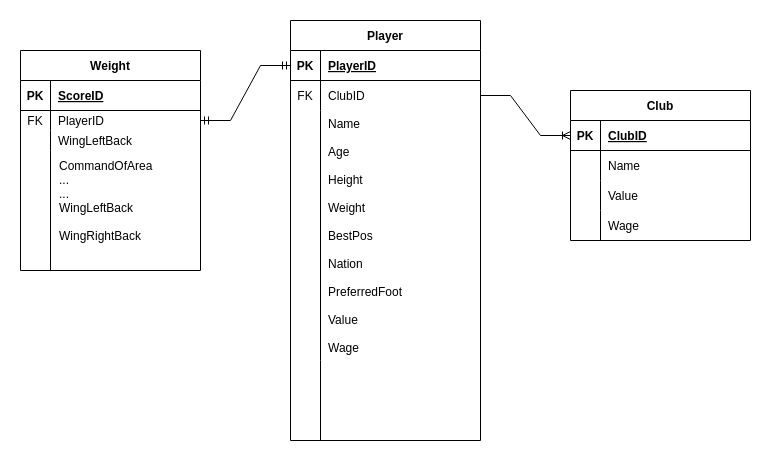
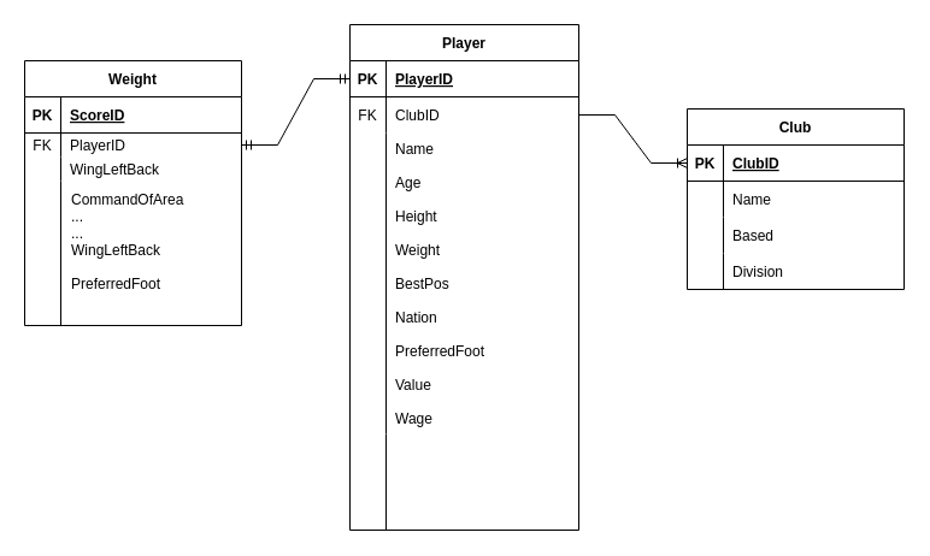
- <mxCell id="14" value="CommandOfArea&#10;...&#10;...&#10;WingLeftBack&#10;&#10;WingRightBack" style="shape=partialRectangle;connectable=0;fillColor=none;top=0;left=0;bottom=0;right=0;align=left;spacingLeft=6;overflow=hidden;verticalAlign=top;spacing=3;spacingTop=1;horizontal=1;spacingBottom=1;" vertex="1" parent="12"><mxGeometry x="30" width="150" height="120" as="geometry"><mxRectangle width="150" height="120" as="alternateBounds" /></mxGeometry></mxCell>
+ <mxCell id="14" value="CommandOfArea&#10;...&#10;...&#10;WingLeftBack&#10;&#10;PreferredFoot" style="shape=partialRectangle;connectable=0;fillColor=none;top=0;left=0;bottom=0;right=0;align=left;spacingLeft=6;overflow=hidden;verticalAlign=top;spacing=3;spacingTop=1;horizontal=1;spacingBottom=1;" vertex="1" parent="12"><mxGeometry x="30" width="150" height="120" as="geometry"><mxRectangle width="150" height="120" as="alternateBounds" /></mxGeometry></mxCell>
- <mxCell id="37" value="Value" style="shape=partialRectangle;connectable=0;fillColor=none;top=0;left=0;bottom=0;right=0;align=left;spacingLeft=6;overflow=hidden;" vertex="1" parent="35"><mxGeometry x="30" width="150" height="30" as="geometry"><mxRectangle width="150" height="30" as="alternateBounds" /></mxGeometry></mxCell>
+ <mxCell id="37" value="Based" style="shape=partialRectangle;connectable=0;fillColor=none;top=0;left=0;bottom=0;right=0;align=left;spacingLeft=6;overflow=hidden;" vertex="1" parent="35"><mxGeometry x="30" width="150" height="30" as="geometry"><mxRectangle width="150" height="30" as="alternateBounds" /></mxGeometry></mxCell>
- <mxCell id="40" value="Wage" style="shape=partialRectangle;connectable=0;fillColor=none;top=0;left=0;bottom=0;right=0;align=left;spacingLeft=6;overflow=hidden;" vertex="1" parent="38"><mxGeometry x="30" width="150" height="30" as="geometry"><mxRectangle width="150" height="30" as="alternateBounds" /></mxGeometry></mxCell>
+ <mxCell id="40" value="Division" style="shape=partialRectangle;connectable=0;fillColor=none;top=0;left=0;bottom=0;right=0;align=left;spacingLeft=6;overflow=hidden;" vertex="1" parent="38"><mxGeometry x="30" width="150" height="30" as="geometry"><mxRectangle width="150" height="30" as="alternateBounds" /></mxGeometry></mxCell>
